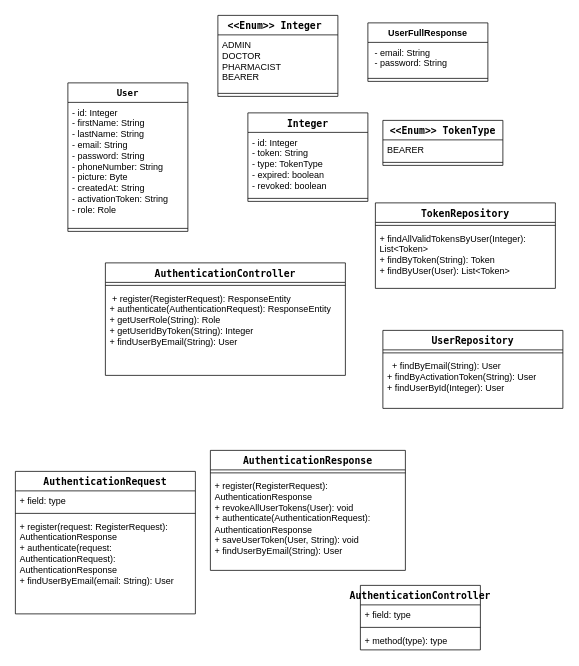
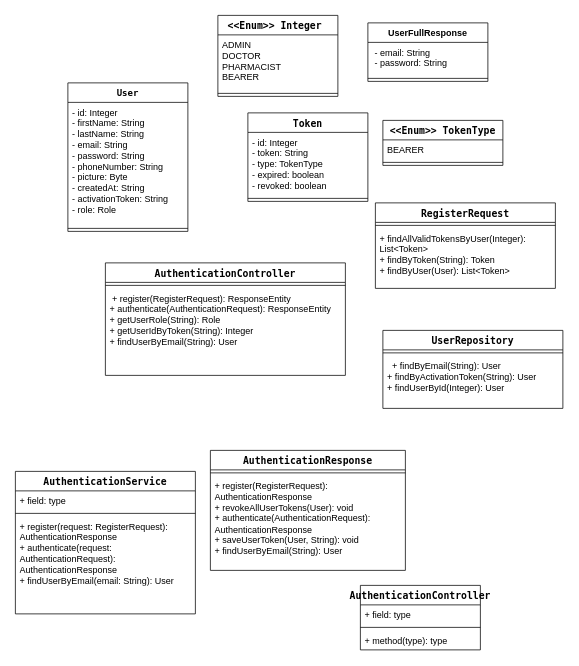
- <mxCell id="21" value="&lt;span style=&quot;font-family: monospace; font-size: medium; text-align: left;&quot;&gt;Integer&lt;/span&gt;" style="swimlane;fontStyle=1;align=center;verticalAlign=top;childLayout=stackLayout;horizontal=1;startSize=26;horizontalStack=0;resizeParent=1;resizeParentMax=0;resizeLast=0;collapsible=1;marginBottom=0;whiteSpace=wrap;html=1;" vertex="1" parent="1"><mxGeometry x="330" y="150" width="160" height="118" as="geometry" /></mxCell>
+ <mxCell id="21" value="&lt;span style=&quot;font-family: monospace; font-size: medium; text-align: left;&quot;&gt;Token&lt;/span&gt;" style="swimlane;fontStyle=1;align=center;verticalAlign=top;childLayout=stackLayout;horizontal=1;startSize=26;horizontalStack=0;resizeParent=1;resizeParentMax=0;resizeLast=0;collapsible=1;marginBottom=0;whiteSpace=wrap;html=1;" vertex="1" parent="1"><mxGeometry x="330" y="150" width="160" height="118" as="geometry" /></mxCell>
- <mxCell id="31" value="&lt;span style=&quot;font-family: monospace; font-size: medium; text-align: left;&quot;&gt;TokenRepository&lt;/span&gt;" style="swimlane;fontStyle=1;align=center;verticalAlign=top;childLayout=stackLayout;horizontal=1;startSize=26;horizontalStack=0;resizeParent=1;resizeParentMax=0;resizeLast=0;collapsible=1;marginBottom=0;whiteSpace=wrap;html=1;" vertex="1" parent="1"><mxGeometry x="500" y="270" width="240" height="114" as="geometry" /></mxCell>
+ <mxCell id="31" value="&lt;span style=&quot;font-family: monospace; font-size: medium; text-align: left;&quot;&gt;RegisterRequest&lt;/span&gt;" style="swimlane;fontStyle=1;align=center;verticalAlign=top;childLayout=stackLayout;horizontal=1;startSize=26;horizontalStack=0;resizeParent=1;resizeParentMax=0;resizeLast=0;collapsible=1;marginBottom=0;whiteSpace=wrap;html=1;" vertex="1" parent="1"><mxGeometry x="500" y="270" width="240" height="114" as="geometry" /></mxCell>
- <mxCell id="11" value="&lt;span style=&quot;font-family: monospace; font-size: medium; text-align: left;&quot;&gt;AuthenticationRequest&lt;/span&gt;" style="swimlane;fontStyle=1;align=center;verticalAlign=top;childLayout=stackLayout;horizontal=1;startSize=26;horizontalStack=0;resizeParent=1;resizeParentMax=0;resizeLast=0;collapsible=1;marginBottom=0;whiteSpace=wrap;html=1;" vertex="1" parent="1"><mxGeometry x="20" y="628" width="240" height="190" as="geometry" /></mxCell>
+ <mxCell id="11" value="&lt;span style=&quot;font-family: monospace; font-size: medium; text-align: left;&quot;&gt;AuthenticationService&lt;/span&gt;" style="swimlane;fontStyle=1;align=center;verticalAlign=top;childLayout=stackLayout;horizontal=1;startSize=26;horizontalStack=0;resizeParent=1;resizeParentMax=0;resizeLast=0;collapsible=1;marginBottom=0;whiteSpace=wrap;html=1;" vertex="1" parent="1"><mxGeometry x="20" y="628" width="240" height="190" as="geometry" /></mxCell>
